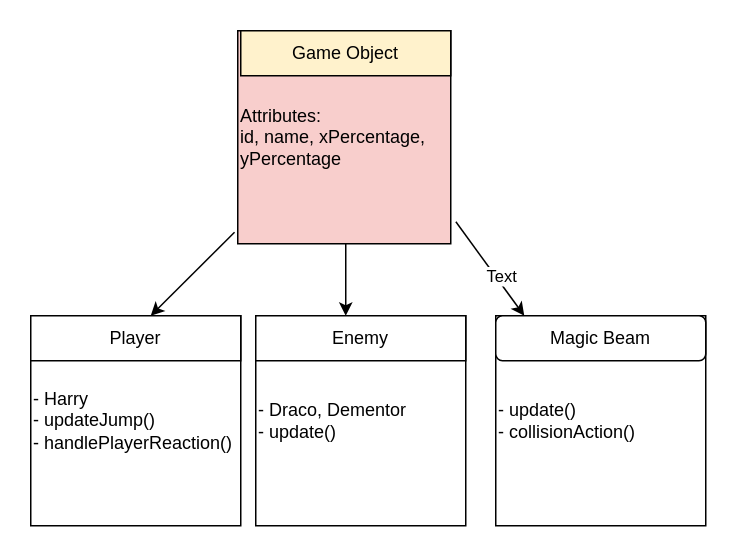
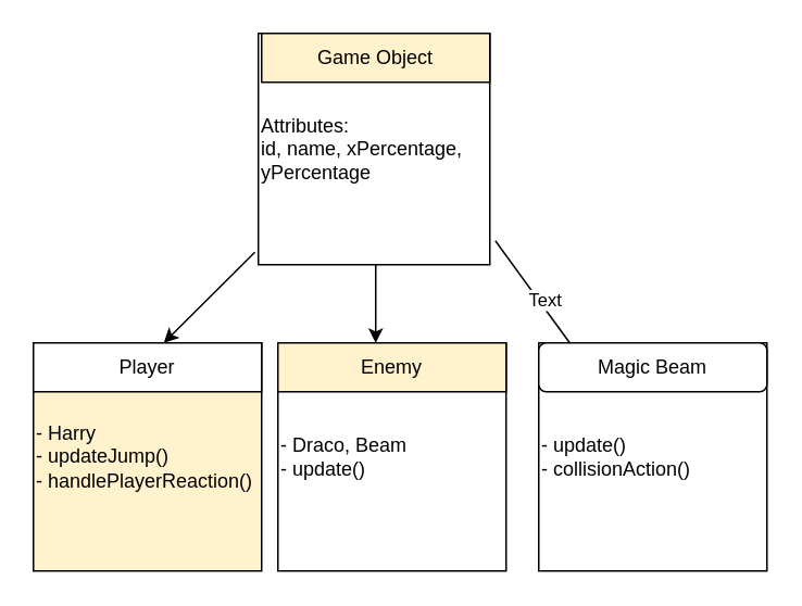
- <mxCell id="2" value="Attributes:&amp;nbsp;&lt;div&gt;id, name, xPercentage, yPercentage&lt;/div&gt;" style="whiteSpace=wrap;html=1;aspect=fixed;align=left;fillColor=#f8cecc;" vertex="1" parent="1"><mxGeometry x="158" y="20" width="142" height="142" as="geometry" /></mxCell>
+ <mxCell id="2" value="Attributes:&amp;nbsp;&lt;div&gt;id, name, xPercentage, yPercentage&lt;/div&gt;" style="whiteSpace=wrap;html=1;aspect=fixed;align=left;" vertex="1" parent="1"><mxGeometry x="158" y="20" width="142" height="142" as="geometry" /></mxCell>
- <mxCell id="10" value="" style="endArrow=classic;html=1;rounded=0;exitX=1.024;exitY=0.897;exitDx=0;exitDy=0;exitPerimeter=0;" edge="1" parent="1" source="2" target="12"><mxGeometry width="50" height="50" relative="1" as="geometry"><mxPoint x="280" y="150" as="sourcePoint" /><mxPoint x="330" y="210" as="targetPoint" /></mxGeometry></mxCell>
+ <mxCell id="10" value="" style="endArrow=none;html=1;rounded=0;exitX=1.024;exitY=0.897;exitDx=0;exitDy=0;exitPerimeter=0;" edge="1" parent="1" source="2" target="12"><mxGeometry width="50" height="50" relative="1" as="geometry"><mxPoint x="280" y="150" as="sourcePoint" /><mxPoint x="330" y="210" as="targetPoint" /></mxGeometry></mxCell>
- <mxCell id="9" value="Enemy" style="rounded=0;whiteSpace=wrap;html=1;" vertex="1" parent="1"><mxGeometry x="170" y="210" width="140" height="30" as="geometry" /></mxCell>
+ <mxCell id="9" value="Enemy" style="rounded=0;whiteSpace=wrap;html=1;fillColor=#fff2cc;" vertex="1" parent="1"><mxGeometry x="170" y="210" width="140" height="30" as="geometry" /></mxCell>
- <mxCell id="5" value="- Harry&amp;nbsp;&lt;div&gt;- updateJump()&lt;/div&gt;&lt;div&gt;- handlePlayerReaction()&lt;/div&gt;" style="whiteSpace=wrap;html=1;aspect=fixed;align=left;" vertex="1" parent="1"><mxGeometry x="20" y="210" width="140" height="140" as="geometry" /></mxCell>
+ <mxCell id="5" value="- Harry&amp;nbsp;&lt;div&gt;- updateJump()&lt;/div&gt;&lt;div&gt;- handlePlayerReaction()&lt;/div&gt;" style="whiteSpace=wrap;html=1;aspect=fixed;align=left;fillColor=#fff2cc;" vertex="1" parent="1"><mxGeometry x="20" y="210" width="140" height="140" as="geometry" /></mxCell>
- <mxCell id="8" value="- Draco, Dementor&lt;div&gt;- update()&lt;/div&gt;" style="whiteSpace=wrap;html=1;aspect=fixed;align=left;" vertex="1" parent="1"><mxGeometry x="170" y="210" width="140" height="140" as="geometry" /></mxCell>
+ <mxCell id="8" value="- Draco, Beam&lt;div&gt;- update()&lt;/div&gt;" style="whiteSpace=wrap;html=1;aspect=fixed;align=left;" vertex="1" parent="1"><mxGeometry x="170" y="210" width="140" height="140" as="geometry" /></mxCell>
